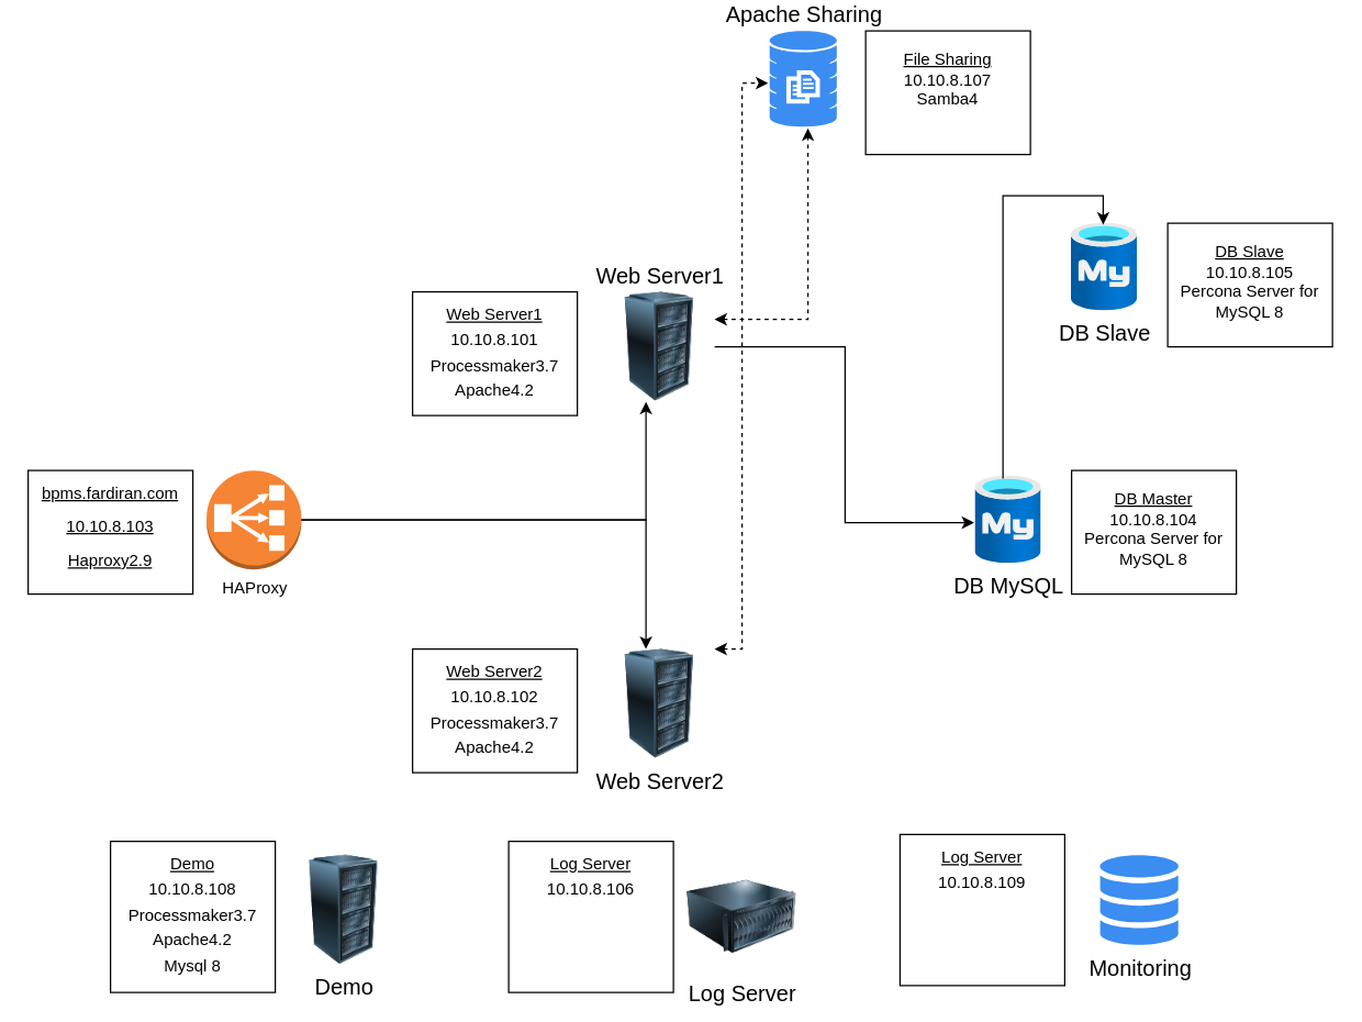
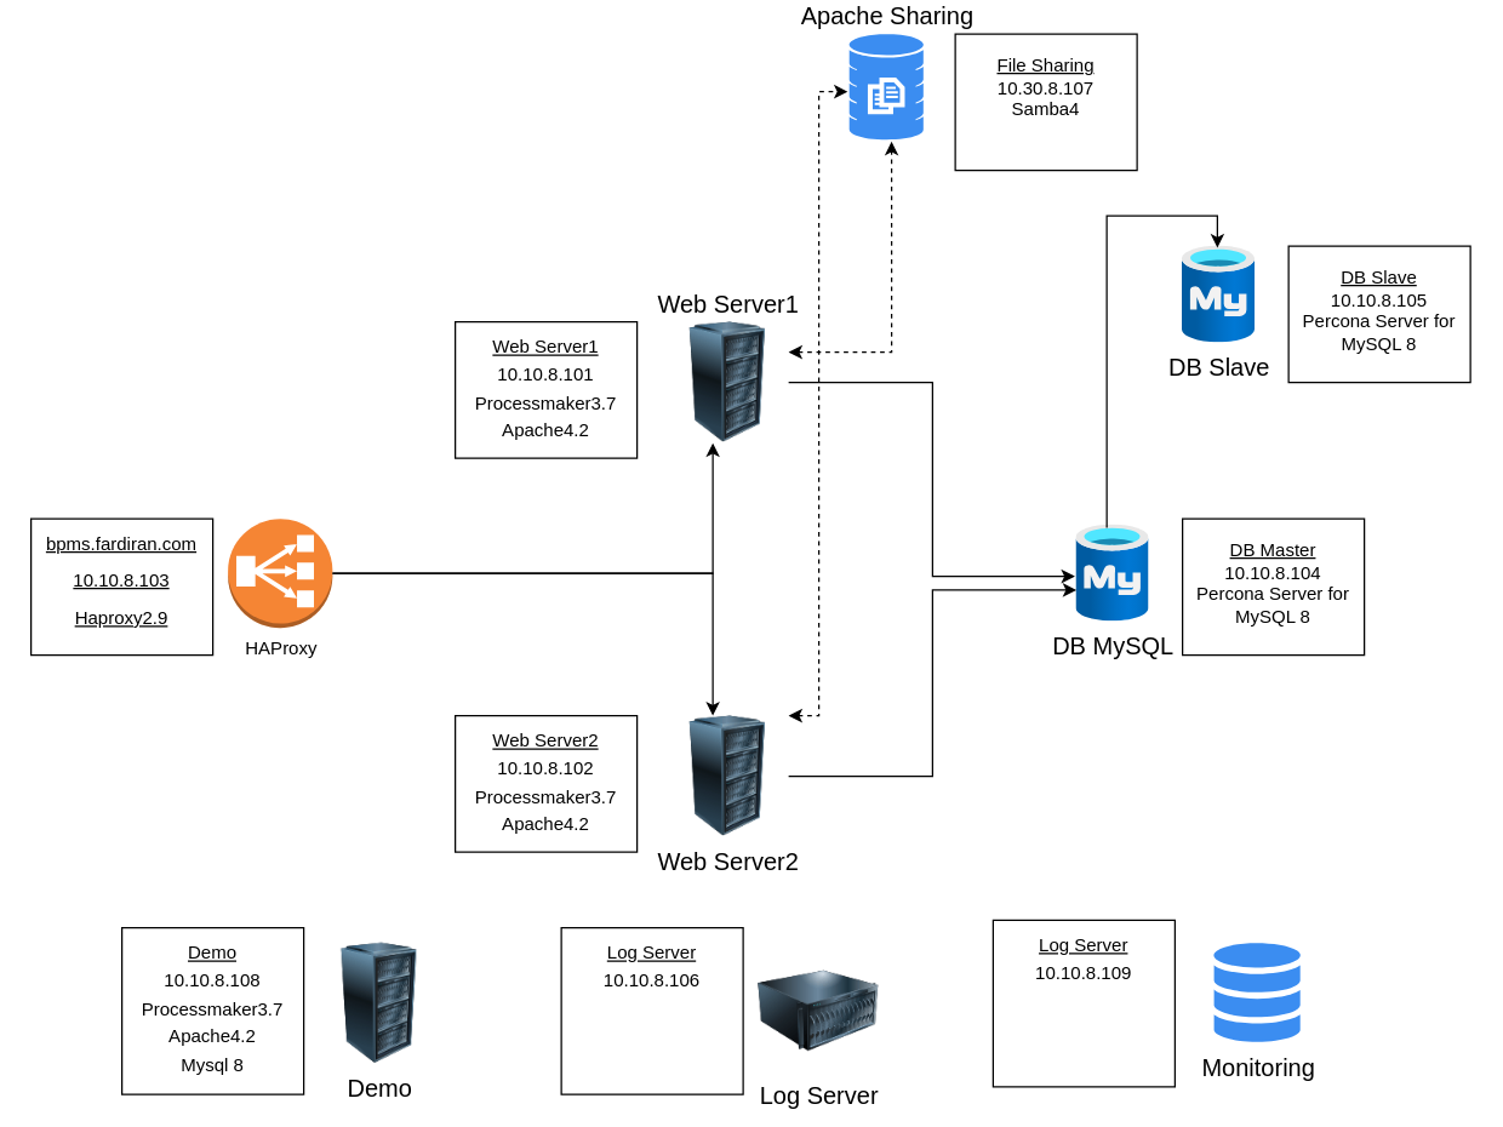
- <mxCell id="20" value="&lt;div&gt;&lt;u&gt;&lt;br&gt;&lt;/u&gt;&lt;/div&gt;&lt;div&gt;&lt;u&gt;File Sharing&lt;/u&gt;&lt;/div&gt;&lt;div&gt;10.10.8.107&lt;/div&gt;&lt;div&gt;Samba4&lt;/div&gt;&lt;div&gt;&lt;br&gt;&lt;/div&gt;" style="shape=rect;html=1;overflow=fill;whiteSpace=wrap;" vertex="1" parent="1"><mxGeometry x="630" y="20" width="120" height="90" as="geometry" /></mxCell>
+ <mxCell id="20" value="&lt;div&gt;&lt;u&gt;&lt;br&gt;&lt;/u&gt;&lt;/div&gt;&lt;div&gt;&lt;u&gt;File Sharing&lt;/u&gt;&lt;/div&gt;&lt;div&gt;10.30.8.107&lt;/div&gt;&lt;div&gt;Samba4&lt;/div&gt;&lt;div&gt;&lt;br&gt;&lt;/div&gt;" style="shape=rect;html=1;overflow=fill;whiteSpace=wrap;" vertex="1" parent="1"><mxGeometry x="630" y="20" width="120" height="90" as="geometry" /></mxCell>
+ <mxCell id="13" style="edgeStyle=orthogonalEdgeStyle;rounded=0;orthogonalLoop=1;jettySize=auto;html=1;entryX=0;entryY=0.672;entryDx=0;entryDy=0;entryPerimeter=0;" edge="1" parent="1" source="2" target="3"><mxGeometry relative="1" as="geometry"><mxPoint x="680" y="377" as="targetPoint" /></mxGeometry></mxCell>
